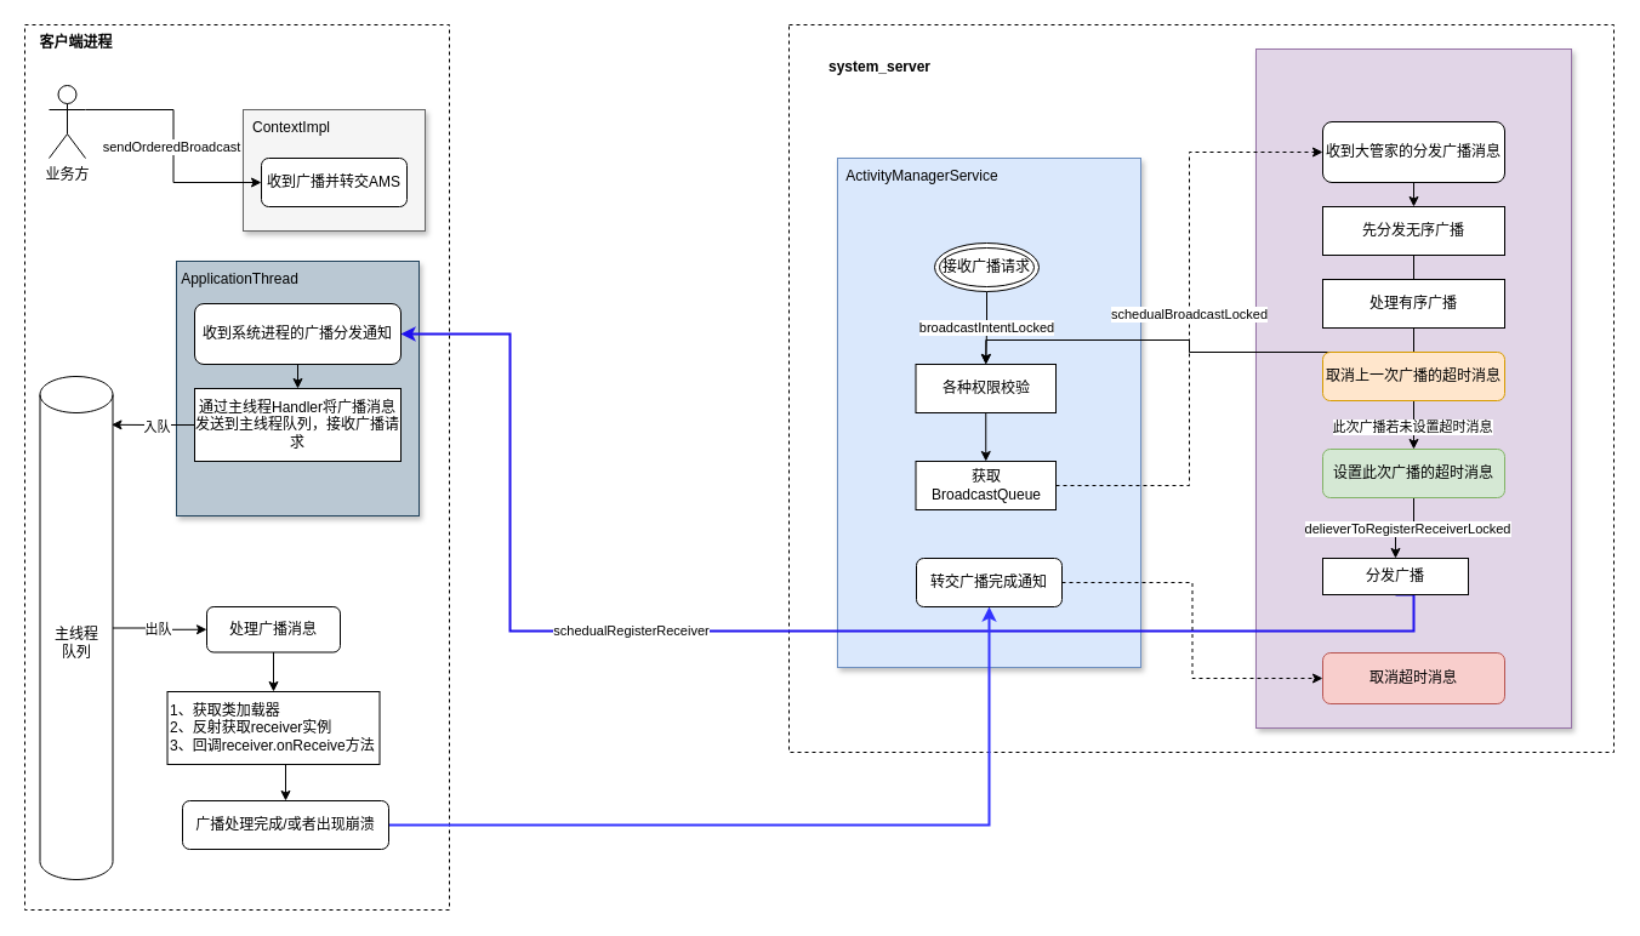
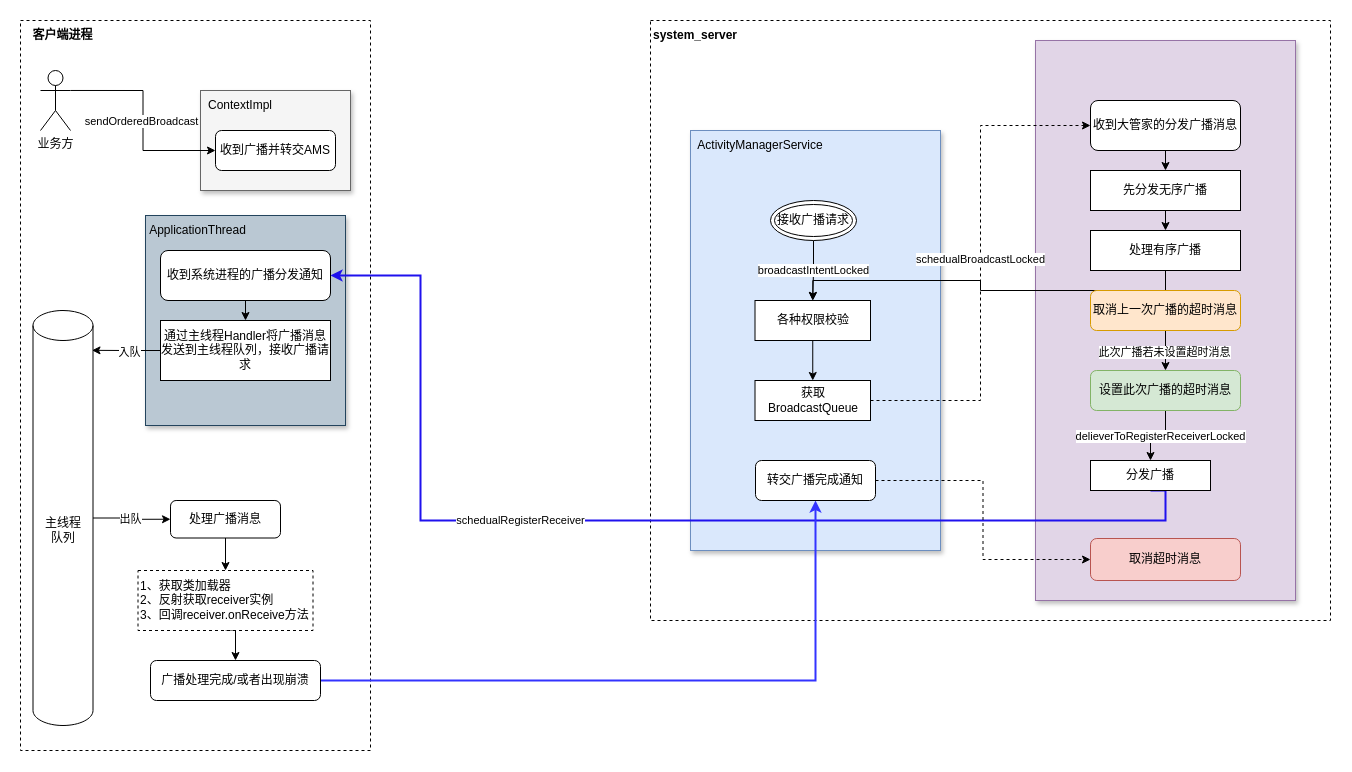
- <mxCell id="23" value="&lt;b&gt;system_server&lt;/b&gt;" style="text;html=1;align=center;verticalAlign=middle;whiteSpace=wrap;rounded=0;" vertex="1" parent="1"><mxGeometry x="680" y="40" width="90" height="30" as="geometry" /></mxCell>
+ <mxCell id="23" value="&lt;b&gt;system_server&lt;/b&gt;" style="text;html=1;align=center;verticalAlign=middle;whiteSpace=wrap;rounded=0;" vertex="1" parent="1"><mxGeometry x="650" y="20" width="90" height="30" as="geometry" /></mxCell>
- <mxCell id="27" style="edgeStyle=orthogonalEdgeStyle;rounded=0;orthogonalLoop=1;jettySize=auto;html=1;exitX=0.5;exitY=1;exitDx=0;exitDy=0;entryX=0.5;entryY=0;entryDx=0;entryDy=0;endArrow=none;" edge="1" parent="1" source="28" target="30"><mxGeometry relative="1" as="geometry" /></mxCell>
+ <mxCell id="27" style="edgeStyle=orthogonalEdgeStyle;rounded=0;orthogonalLoop=1;jettySize=auto;html=1;exitX=0.5;exitY=1;exitDx=0;exitDy=0;entryX=0.5;entryY=0;entryDx=0;entryDy=0;" edge="1" parent="1" source="28" target="30"><mxGeometry relative="1" as="geometry" /></mxCell>
- <mxCell id="52" value="1、获取类加载器&lt;div&gt;2、反射获取receiver实例&lt;/div&gt;&lt;div&gt;3、回调receiver.onReceive方法&lt;/div&gt;" style="rounded=0;whiteSpace=wrap;html=1;align=left;" vertex="1" parent="1"><mxGeometry x="137.5" y="570" width="175" height="60" as="geometry" /></mxCell>
+ <mxCell id="52" value="1、获取类加载器&lt;div&gt;2、反射获取receiver实例&lt;/div&gt;&lt;div&gt;3、回调receiver.onReceive方法&lt;/div&gt;" style="rounded=0;whiteSpace=wrap;html=1;align=left;dashed=1;" vertex="1" parent="1"><mxGeometry x="137.5" y="570" width="175" height="60" as="geometry" /></mxCell>
